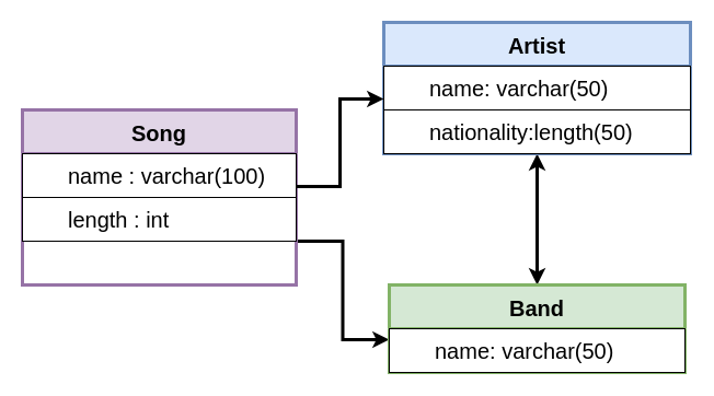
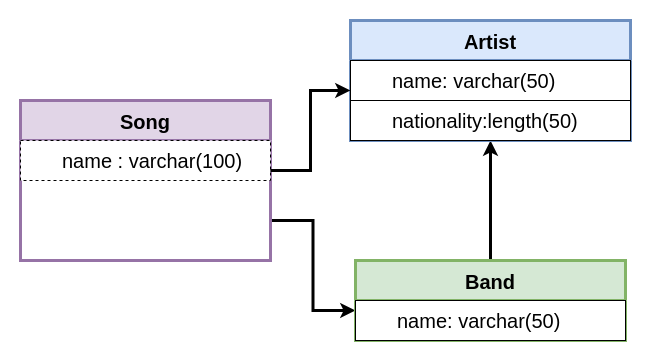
- <mxCell id="4" value="&lt;blockquote style=&quot;margin: 0 0 0 40px; border: none; padding: 0px;&quot;&gt;name : varchar(100)&lt;/blockquote&gt;" style="rounded=0;whiteSpace=wrap;html=1;fontSize=20;align=left;" vertex="1" parent="3"><mxGeometry y="40" width="250" height="40" as="geometry" /></mxCell>
+ <mxCell id="4" value="&lt;blockquote style=&quot;margin: 0 0 0 40px; border: none; padding: 0px;&quot;&gt;name : varchar(100)&lt;/blockquote&gt;" style="rounded=0;whiteSpace=wrap;html=1;fontSize=20;align=left;dashed=1;" vertex="1" parent="3"><mxGeometry y="40" width="250" height="40" as="geometry" /></mxCell>
- <mxCell id="5" value="&lt;blockquote style=&quot;margin: 0 0 0 40px; border: none; padding: 0px;&quot;&gt;length : int&lt;/blockquote&gt;" style="rounded=0;whiteSpace=wrap;html=1;fontSize=20;align=left;" vertex="1" parent="3"><mxGeometry y="80" width="250" height="40" as="geometry" /></mxCell>
- <mxCell id="6" style="edgeStyle=orthogonalEdgeStyle;rounded=0;orthogonalLoop=1;jettySize=auto;html=1;exitX=0.5;exitY=1;exitDx=0;exitDy=0;entryX=0.5;entryY=0;entryDx=0;entryDy=0;fontSize=20;startArrow=classic;startFill=1;strokeWidth=3;" edge="1" parent="1" source="7" target="10"><mxGeometry relative="1" as="geometry" /></mxCell>
+ <mxCell id="6" style="edgeStyle=orthogonalEdgeStyle;rounded=0;orthogonalLoop=1;jettySize=auto;html=1;exitX=0.5;exitY=1;exitDx=0;exitDy=0;entryX=0.5;entryY=0;entryDx=0;entryDy=0;fontSize=20;startArrow=classic;startFill=1;strokeWidth=3;endArrow=none;" edge="1" parent="1" source="7" target="10"><mxGeometry relative="1" as="geometry" /></mxCell>
